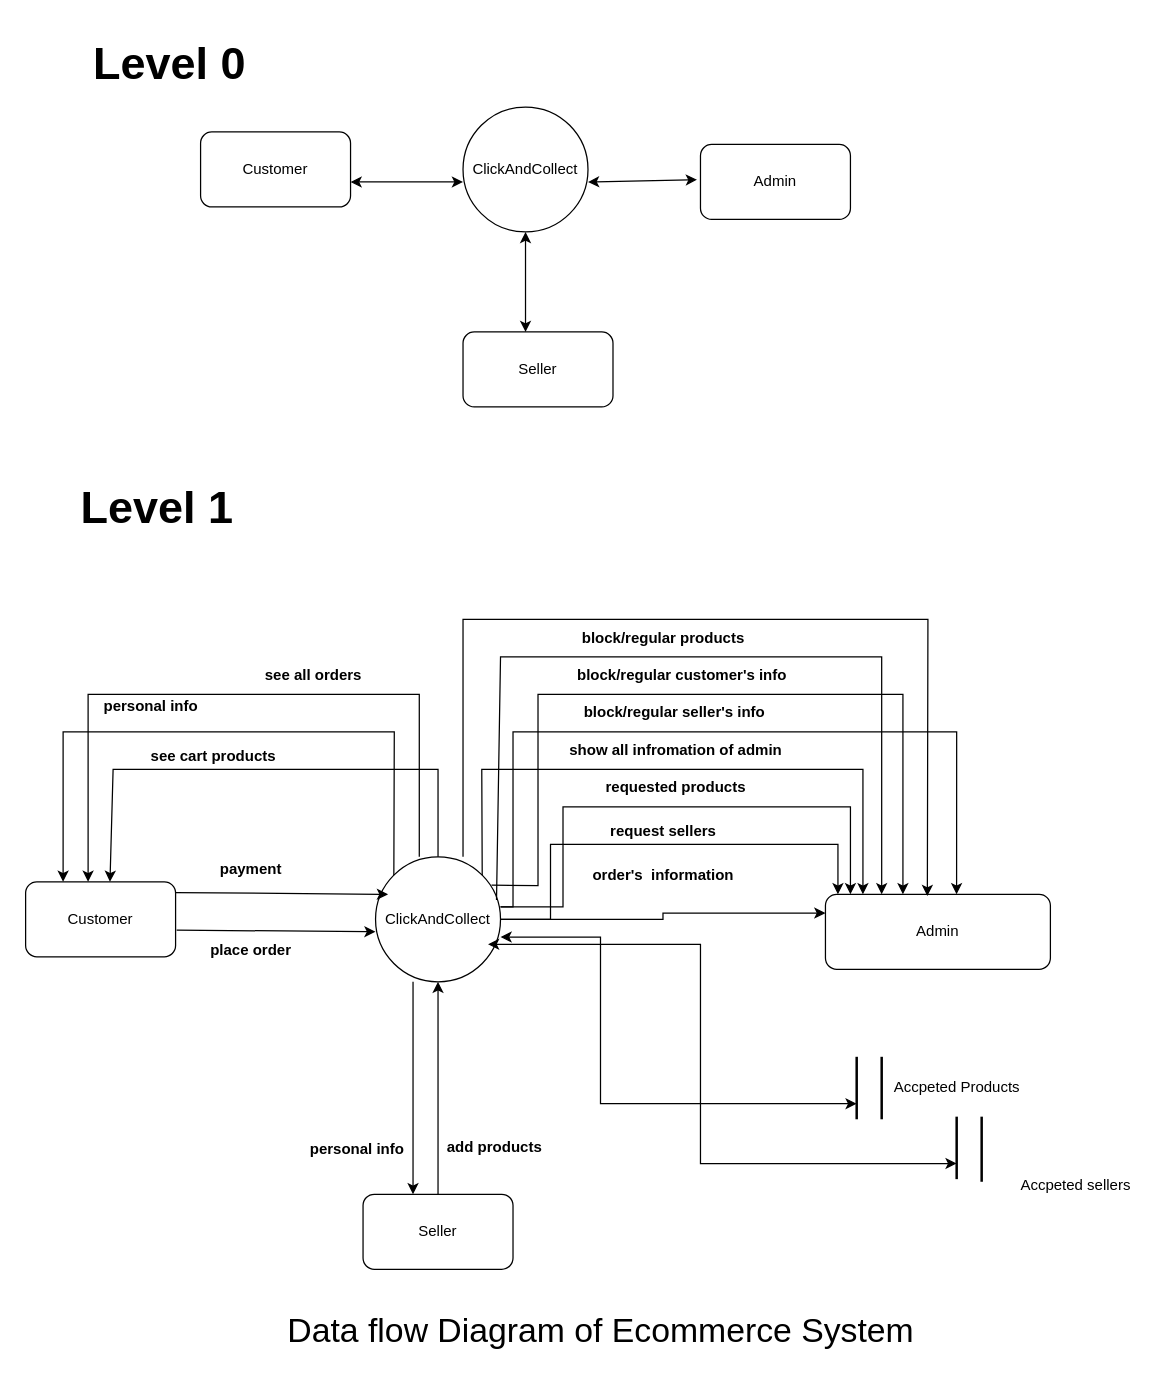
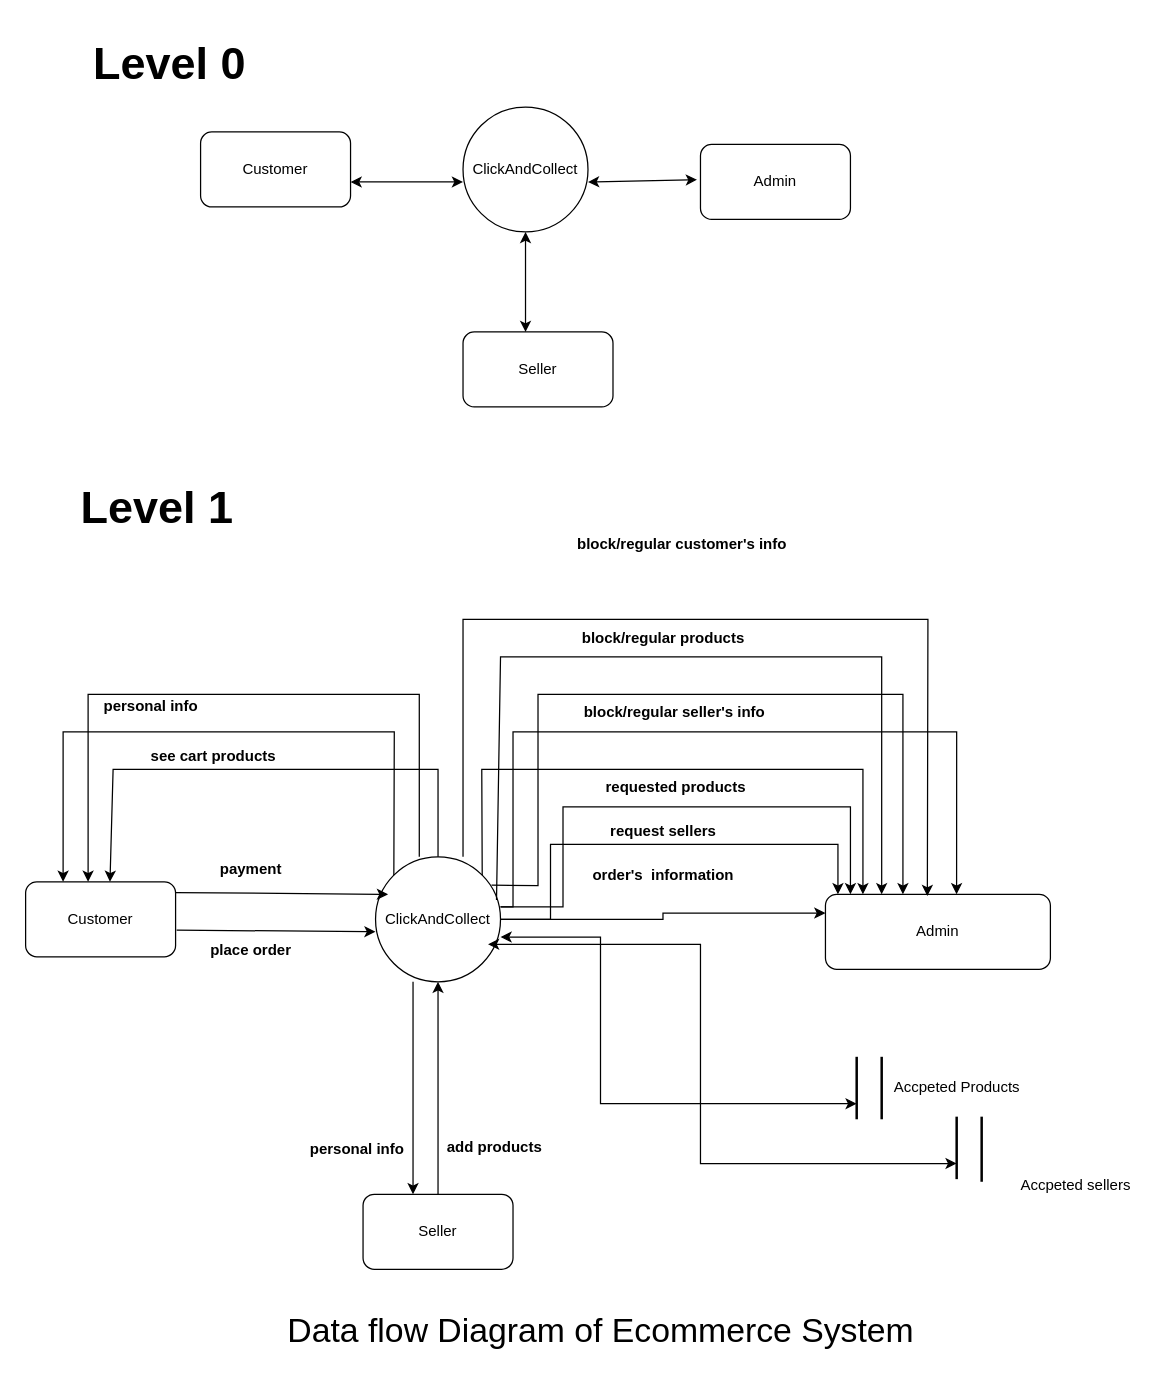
- <mxCell id="46" value="&lt;b&gt;see all orders&lt;/b&gt;" style="text;html=1;align=center;verticalAlign=middle;resizable=0;points=[];autosize=1;strokeColor=none;fillColor=none;" parent="1" vertex="1"><mxGeometry x="200" y="525" width="100" height="30" as="geometry" /></mxCell>
- <mxCell id="29" value="&lt;b&gt;block/regular customer's info&lt;/b&gt;" style="text;html=1;align=center;verticalAlign=middle;resizable=0;points=[];autosize=1;strokeColor=none;fillColor=none;" parent="1" vertex="1"><mxGeometry x="450" y="525" width="190" height="30" as="geometry" /></mxCell>
+ <mxCell id="29" value="&lt;b&gt;block/regular customer's info&lt;/b&gt;" style="text;html=1;align=center;verticalAlign=middle;resizable=0;points=[];autosize=1;strokeColor=none;fillColor=none;" parent="1" vertex="1"><mxGeometry x="450" y="420" width="190" height="30" as="geometry" /></mxCell>
- <mxCell id="21" value="&lt;b&gt;show all infromation of admin&lt;/b&gt;" style="text;html=1;align=center;verticalAlign=middle;resizable=0;points=[];autosize=1;strokeColor=none;fillColor=none;" parent="1" vertex="1"><mxGeometry x="445" y="585" width="190" height="30" as="geometry" /></mxCell>
